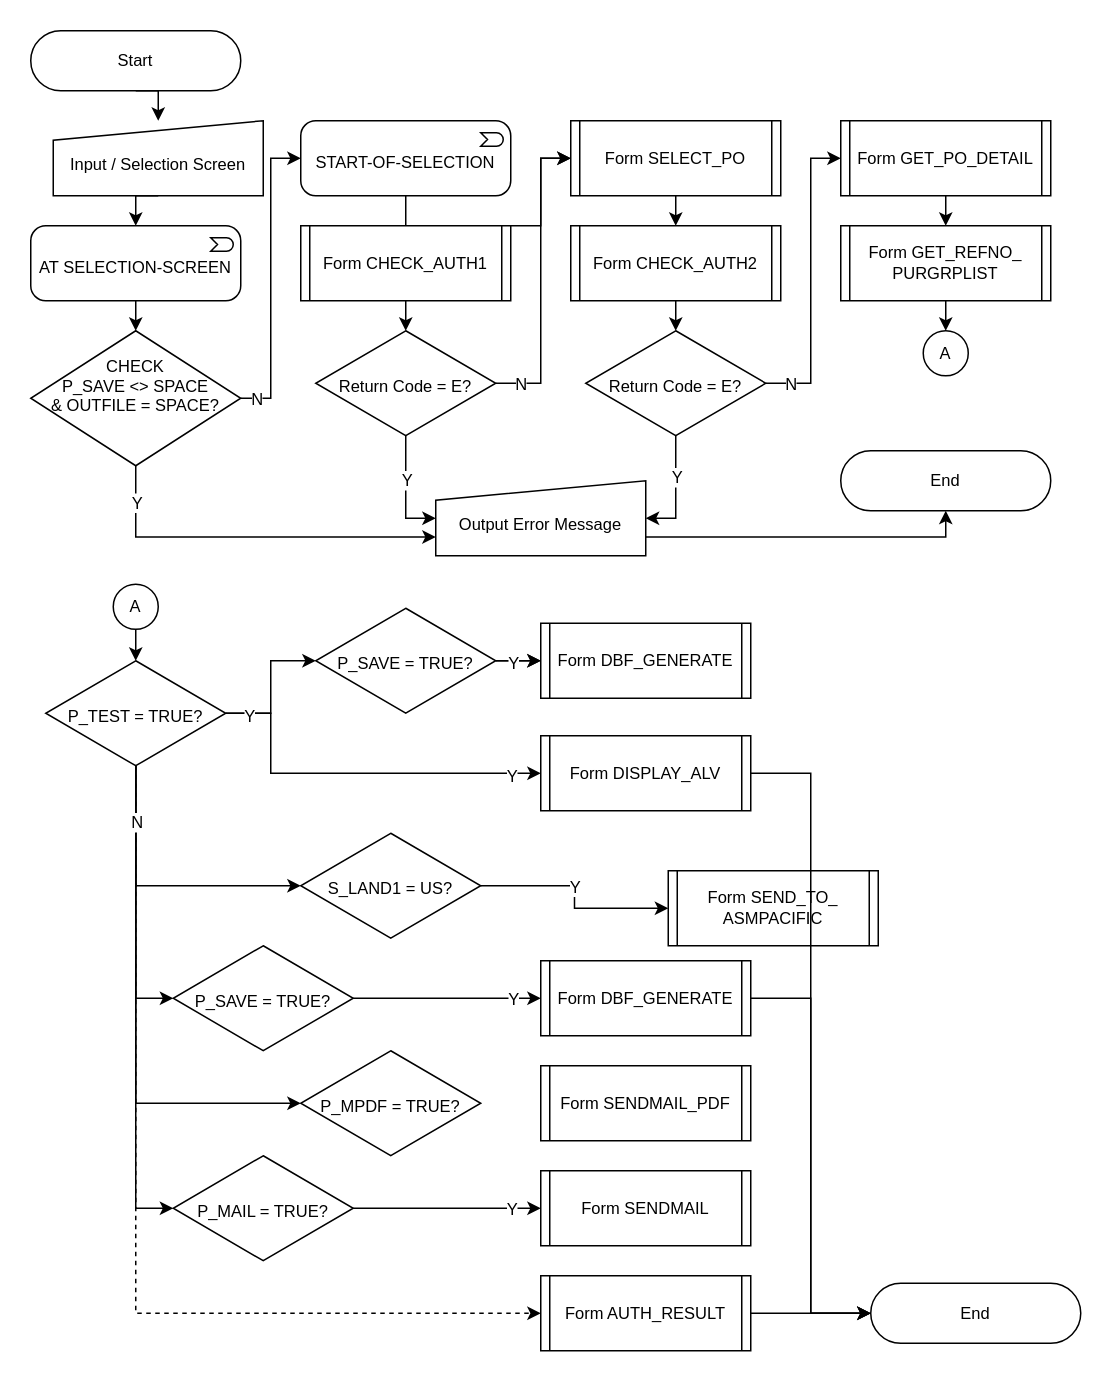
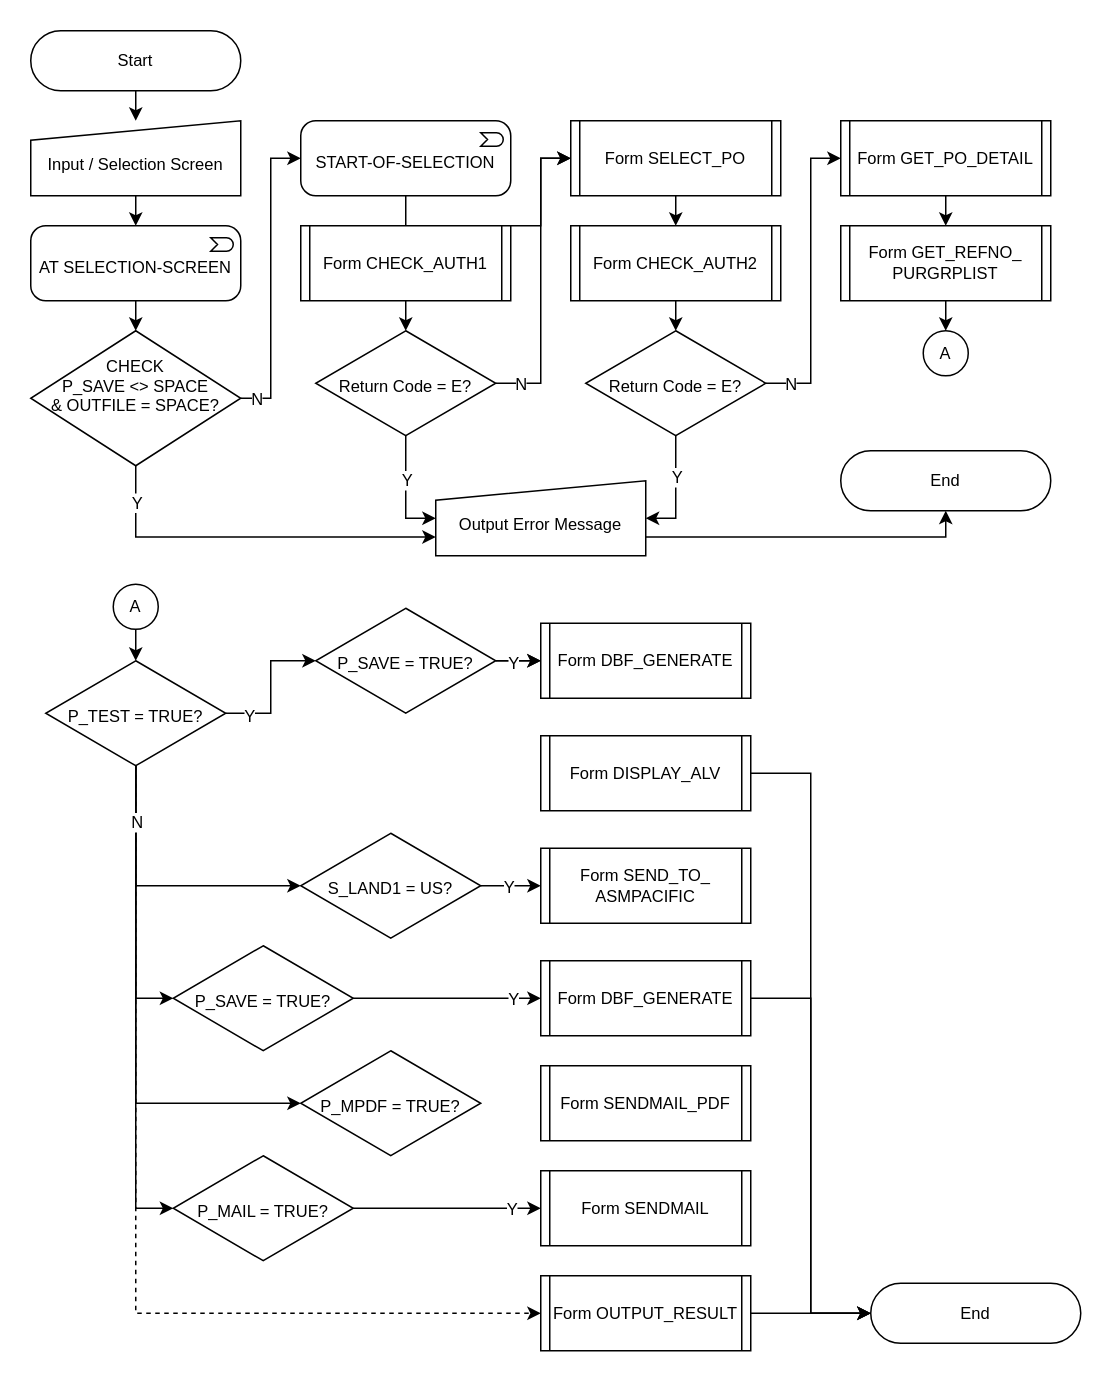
- <mxCell id="4" value="Input / Selection Screen" style="shape=manualInput;whiteSpace=wrap;html=1;fontSize=11;size=13;spacingTop=7;" vertex="1" parent="1"><mxGeometry x="35" y="80" width="140" height="50" as="geometry" /></mxCell>
+ <mxCell id="4" value="Input / Selection Screen" style="shape=manualInput;whiteSpace=wrap;html=1;fontSize=11;size=13;spacingTop=7;" vertex="1" parent="1"><mxGeometry x="20" y="80" width="140" height="50" as="geometry" /></mxCell>
- <mxCell id="41" style="edgeStyle=orthogonalEdgeStyle;rounded=0;orthogonalLoop=1;jettySize=auto;html=1;exitX=1;exitY=0.5;exitDx=0;exitDy=0;entryX=0;entryY=0.5;entryDx=0;entryDy=0;" edge="1" parent="1" source="51" target="57"><mxGeometry relative="1" as="geometry"><Array as="points"><mxPoint x="180" y="475" /><mxPoint x="180" y="515" /></Array></mxGeometry></mxCell>
- <mxCell id="42" value="Y" style="edgeLabel;html=1;align=center;verticalAlign=middle;resizable=0;points=[];" vertex="1" connectable="0" parent="41"><mxGeometry x="0.84" y="-1" relative="1" as="geometry"><mxPoint as="offset" /></mxGeometry></mxCell>
- <mxCell id="61" value="&lt;font style=&quot;font-size: 11px;&quot;&gt;Form SEND_TO_&lt;br&gt;ASMPACIFIC&lt;br&gt;&lt;/font&gt;" style="shape=process;whiteSpace=wrap;html=1;backgroundOutline=1;fontSize=11;size=0.042;" vertex="1" parent="1"><mxGeometry x="445" y="580" width="140" height="50" as="geometry" /></mxCell>
+ <mxCell id="61" value="&lt;font style=&quot;font-size: 11px;&quot;&gt;Form SEND_TO_&lt;br&gt;ASMPACIFIC&lt;br&gt;&lt;/font&gt;" style="shape=process;whiteSpace=wrap;html=1;backgroundOutline=1;fontSize=11;size=0.042;" vertex="1" parent="1"><mxGeometry x="360" y="565" width="140" height="50" as="geometry" /></mxCell>
- <mxCell id="74" value="&lt;font style=&quot;font-size: 11px;&quot;&gt;Form AUTH_RESULT&lt;br&gt;&lt;/font&gt;" style="shape=process;whiteSpace=wrap;html=1;backgroundOutline=1;fontSize=11;size=0.042;" vertex="1" parent="1"><mxGeometry x="360" y="850" width="140" height="50" as="geometry" /></mxCell>
+ <mxCell id="74" value="&lt;font style=&quot;font-size: 11px;&quot;&gt;Form OUTPUT_RESULT&lt;br&gt;&lt;/font&gt;" style="shape=process;whiteSpace=wrap;html=1;backgroundOutline=1;fontSize=11;size=0.042;" vertex="1" parent="1"><mxGeometry x="360" y="850" width="140" height="50" as="geometry" /></mxCell>
